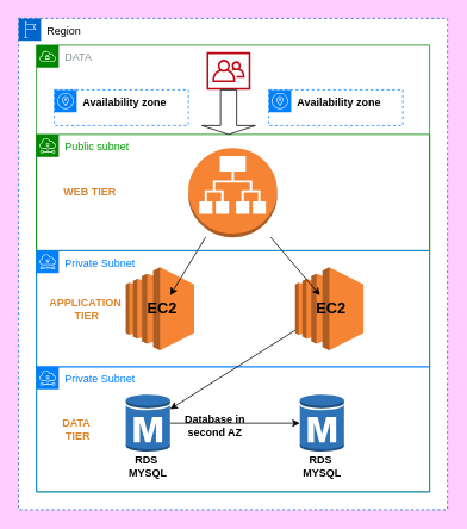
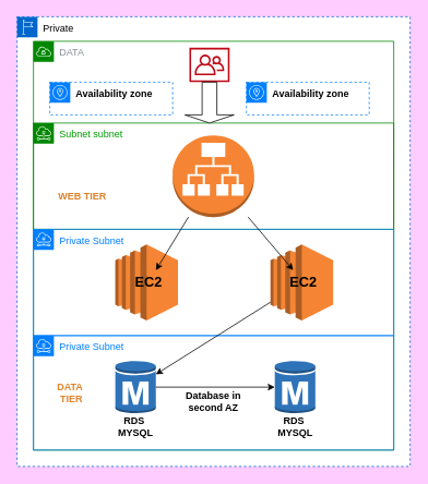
- <mxCell id="2" value="Region" style="sketch=0;outlineConnect=0;html=1;whiteSpace=wrap;fontSize=12;fontStyle=0;shape=mxgraph.aws4.group;grIcon=mxgraph.aws4.group_region;verticalAlign=top;align=left;spacingLeft=30;dashed=1;strokeColor=#0066CC;" vertex="1" parent="1"><mxGeometry x="20" y="20" width="480" height="550" as="geometry" /></mxCell>
+ <mxCell id="2" value="Private" style="sketch=0;outlineConnect=0;html=1;whiteSpace=wrap;fontSize=12;fontStyle=0;shape=mxgraph.aws4.group;grIcon=mxgraph.aws4.group_region;verticalAlign=top;align=left;spacingLeft=30;dashed=1;strokeColor=#0066CC;" vertex="1" parent="1"><mxGeometry x="20" y="20" width="480" height="550" as="geometry" /></mxCell>
- <mxCell id="4" value="&lt;font color=&quot;#009900&quot;&gt;Public subnet&lt;/font&gt;" style="sketch=0;outlineConnect=0;gradientColor=none;html=1;whiteSpace=wrap;fontSize=12;fontStyle=0;shape=mxgraph.aws4.group;grIcon=mxgraph.aws4.group_subnet;strokeColor=#008700;fillColor=none;verticalAlign=top;align=left;spacingLeft=30;fontColor=#879196;dashed=0;" vertex="1" parent="1"><mxGeometry x="40" y="150" width="440" height="130" as="geometry" /></mxCell>
+ <mxCell id="4" value="&lt;font color=&quot;#009900&quot;&gt;Subnet subnet&lt;/font&gt;" style="sketch=0;outlineConnect=0;gradientColor=none;html=1;whiteSpace=wrap;fontSize=12;fontStyle=0;shape=mxgraph.aws4.group;grIcon=mxgraph.aws4.group_subnet;strokeColor=#008700;fillColor=none;verticalAlign=top;align=left;spacingLeft=30;fontColor=#879196;dashed=0;" vertex="1" parent="1"><mxGeometry x="40" y="150" width="440" height="130" as="geometry" /></mxCell>
- <mxCell id="10" value="&lt;b&gt;&lt;font color=&quot;#d9822b&quot;&gt;WEB TIER&lt;/font&gt;&lt;/b&gt;" style="text;strokeColor=none;align=center;fillColor=none;html=1;verticalAlign=middle;whiteSpace=wrap;rounded=0;" vertex="1" parent="1"><mxGeometry x="64.75" y="200" width="70" height="30" as="geometry" /></mxCell>
+ <mxCell id="10" value="&lt;b&gt;&lt;font color=&quot;#d9822b&quot;&gt;WEB TIER&lt;/font&gt;&lt;/b&gt;" style="text;strokeColor=none;align=center;fillColor=none;html=1;verticalAlign=middle;whiteSpace=wrap;rounded=0;" vertex="1" parent="1"><mxGeometry x="64.75" y="225" width="70" height="30" as="geometry" /></mxCell>
- <mxCell id="26" value="&lt;b&gt;&lt;font color=&quot;#de852c&quot;&gt;APPLICATION&lt;br&gt;&amp;nbsp;TIER&lt;/font&gt;&lt;/b&gt;" style="text;strokeColor=none;align=center;fillColor=none;html=1;verticalAlign=middle;whiteSpace=wrap;rounded=0;" vertex="1" parent="1"><mxGeometry x="60" y="330" width="70" height="30" as="geometry" /></mxCell>
- <mxCell id="25" value="&lt;b&gt;Database in second AZ&lt;/b&gt;" style="text;strokeColor=none;align=center;fillColor=none;html=1;verticalAlign=middle;whiteSpace=wrap;rounded=0;" vertex="1" parent="1"><mxGeometry x="199.63" y="461" width="80.25" height="30" as="geometry" /></mxCell>
+ <mxCell id="25" value="&lt;b&gt;Database in second AZ&lt;/b&gt;" style="text;strokeColor=none;align=center;fillColor=none;html=1;verticalAlign=middle;whiteSpace=wrap;rounded=0;" vertex="1" parent="1"><mxGeometry x="219.63" y="476" width="80.25" height="30" as="geometry" /></mxCell>
